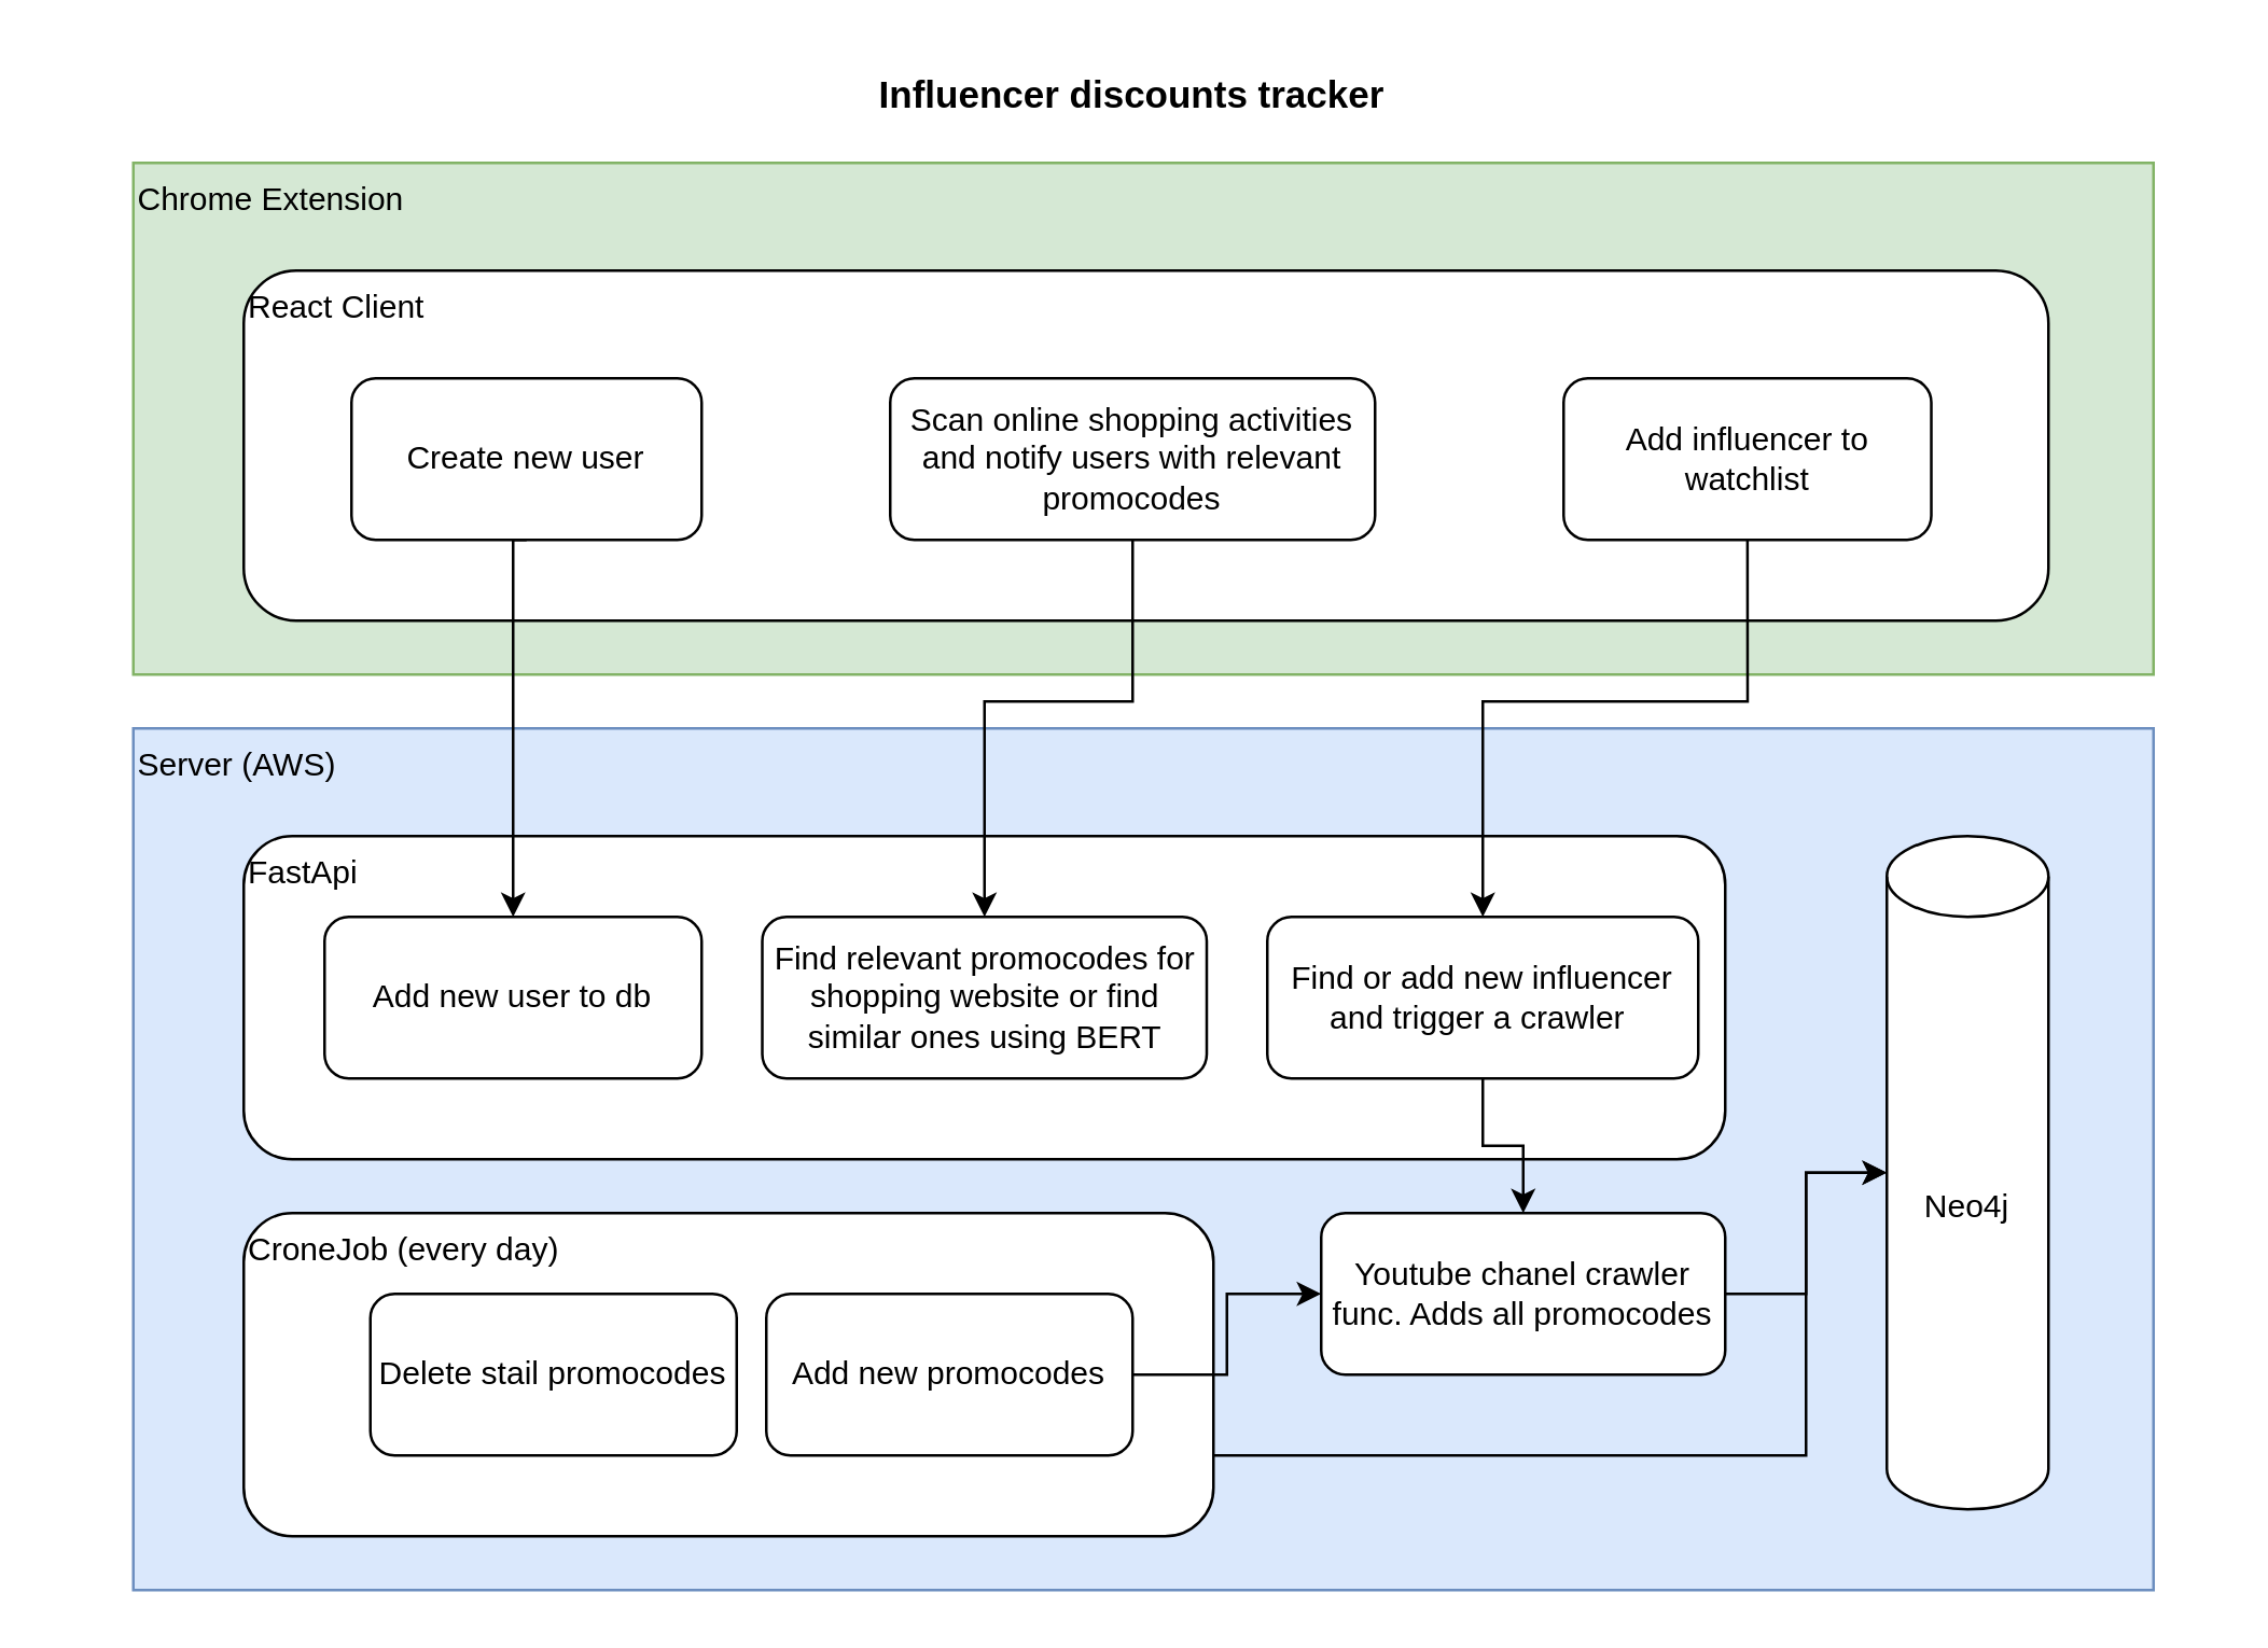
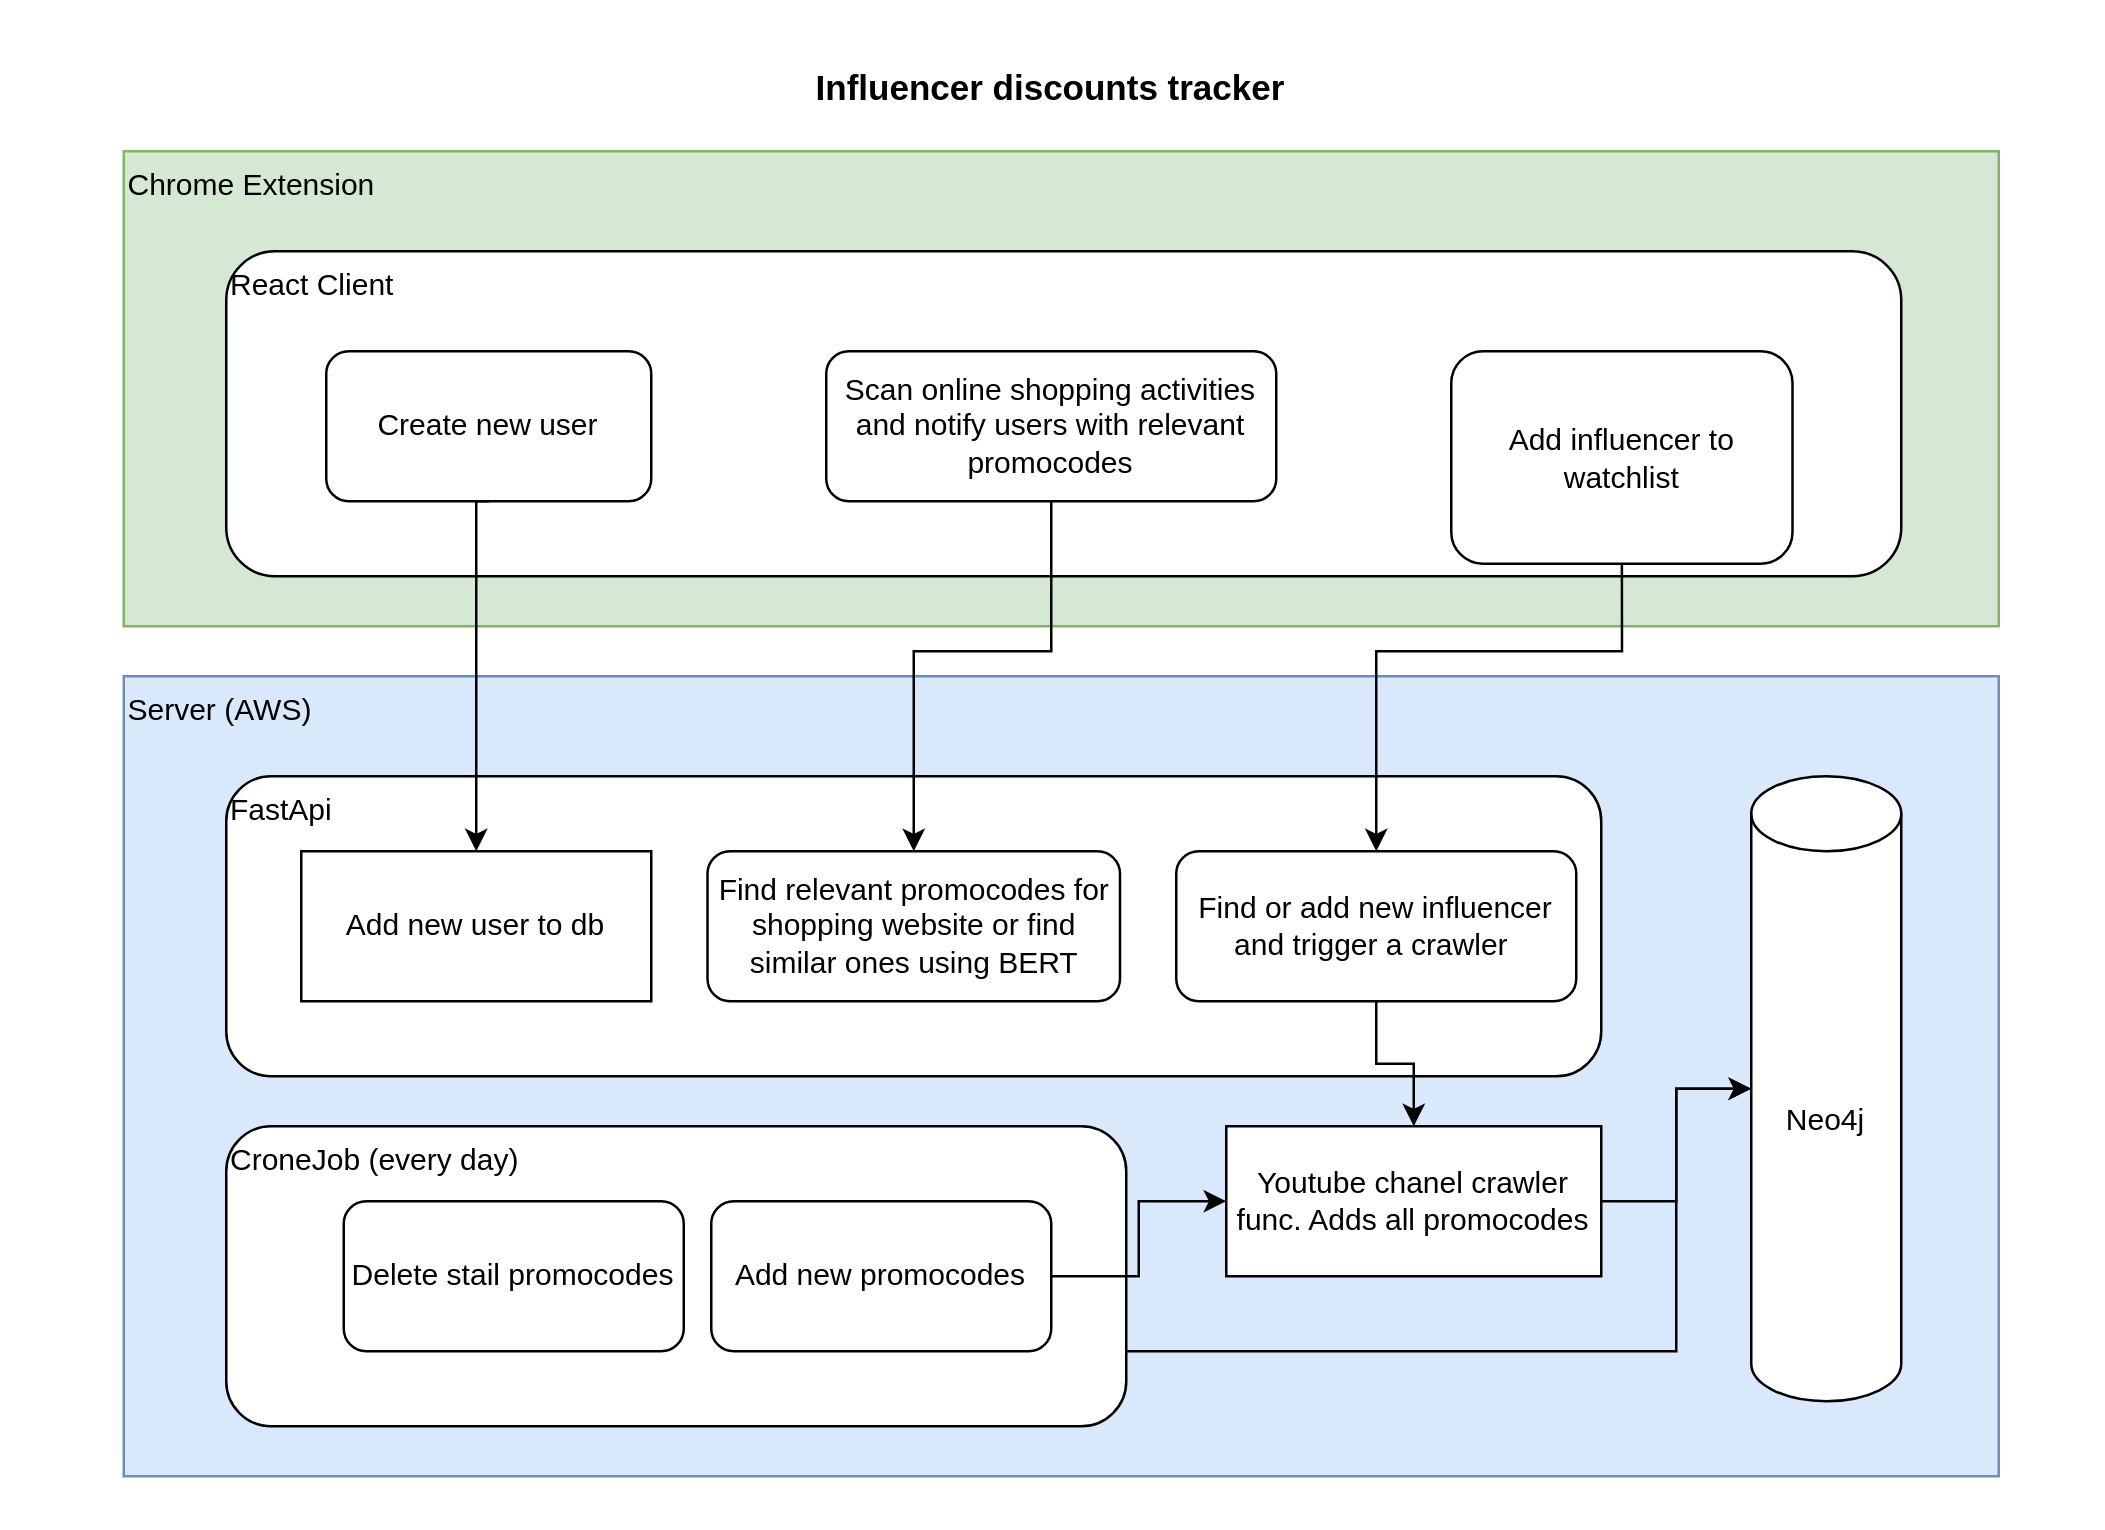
- <mxCell id="15" value="Add influencer to watchlist" style="rounded=1;whiteSpace=wrap;html=1;verticalAlign=middle;align=center;" vertex="1" parent="1"><mxGeometry x="580" y="140" width="136.5" height="60" as="geometry" /></mxCell>
+ <mxCell id="15" value="Add influencer to watchlist" style="rounded=1;whiteSpace=wrap;html=1;verticalAlign=middle;align=center;" vertex="1" parent="1"><mxGeometry x="580" y="140" width="136.5" height="85" as="geometry" /></mxCell>
- <mxCell id="18" value="Add new user to db" style="rounded=1;whiteSpace=wrap;html=1;verticalAlign=middle;align=center;" vertex="1" parent="1"><mxGeometry x="120" y="340" width="140" height="60" as="geometry" /></mxCell>
+ <mxCell id="18" value="Add new user to db" style="whiteSpace=wrap;html=1;verticalAlign=middle;align=center;rounded=0;" vertex="1" parent="1"><mxGeometry x="120" y="340" width="140" height="60" as="geometry" /></mxCell>
- <mxCell id="9" value="Youtube chanel crawler func. Adds all promocodes" style="rounded=1;whiteSpace=wrap;html=1;verticalAlign=middle;align=center;" vertex="1" parent="1"><mxGeometry x="490" y="450" width="150" height="60" as="geometry" /></mxCell>
+ <mxCell id="9" value="Youtube chanel crawler func. Adds all promocodes" style="whiteSpace=wrap;html=1;verticalAlign=middle;align=center;rounded=0;" vertex="1" parent="1"><mxGeometry x="490" y="450" width="150" height="60" as="geometry" /></mxCell>
